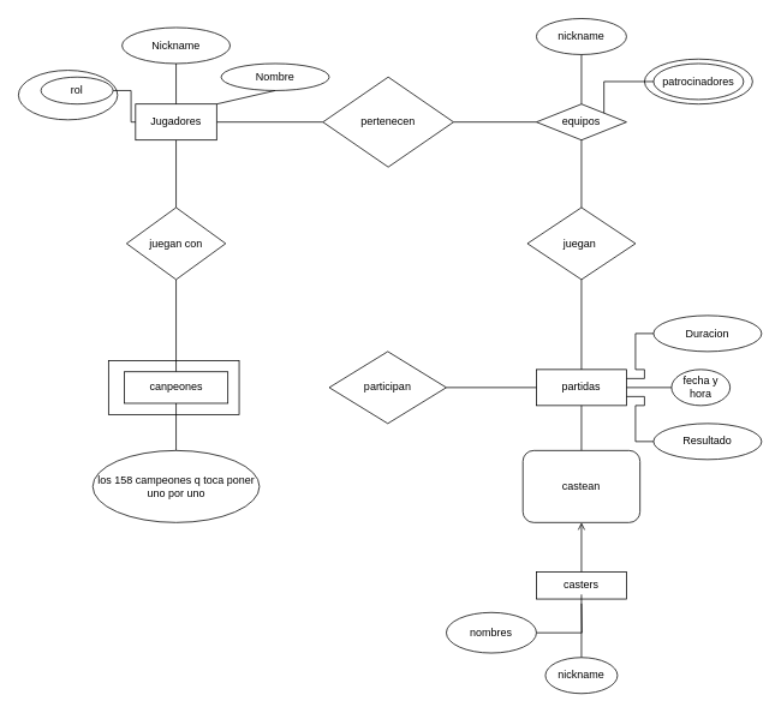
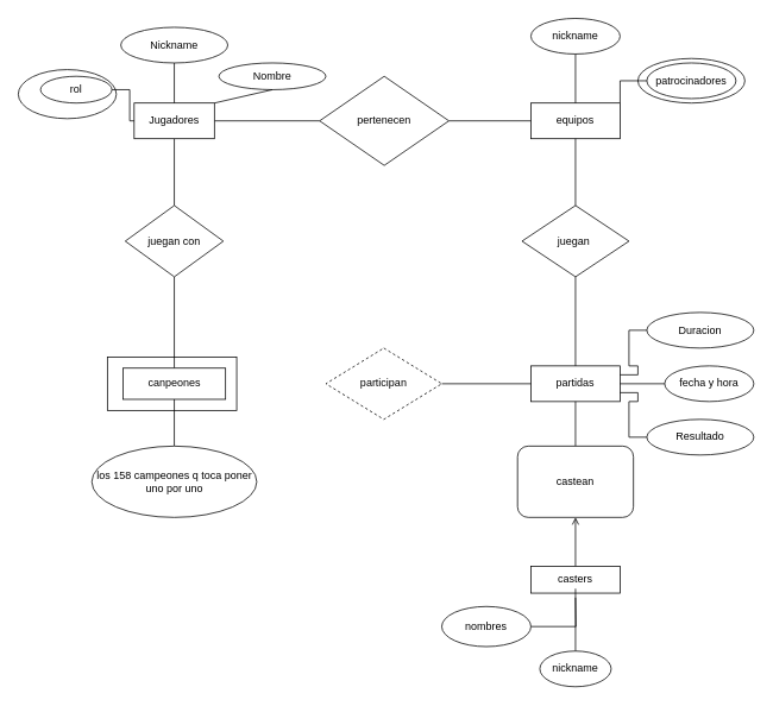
- <mxCell id="15" value="equipos" style="rhombus;whiteSpace=wrap;html=1;" vertex="1" parent="1"><mxGeometry x="595" y="115" width="100" height="40" as="geometry" /></mxCell>
+ <mxCell id="15" value="equipos" style="rounded=0;whiteSpace=wrap;html=1;" vertex="1" parent="1"><mxGeometry x="595" y="115" width="100" height="40" as="geometry" /></mxCell>
- <mxCell id="37" value="participan" style="rhombus;whiteSpace=wrap;html=1;" vertex="1" parent="1"><mxGeometry x="365" y="390" width="130" height="80" as="geometry" /></mxCell>
+ <mxCell id="37" value="participan" style="rhombus;whiteSpace=wrap;html=1;dashed=1;" vertex="1" parent="1"><mxGeometry x="365" y="390" width="130" height="80" as="geometry" /></mxCell>
- <mxCell id="14" value="fecha y hora" style="ellipse;whiteSpace=wrap;html=1;" vertex="1" parent="1"><mxGeometry x="745" y="410" width="65" height="40" as="geometry" /></mxCell>
+ <mxCell id="14" value="fecha y hora" style="ellipse;whiteSpace=wrap;html=1;" vertex="1" parent="1"><mxGeometry x="745" y="410" width="100" height="40" as="geometry" /></mxCell>
